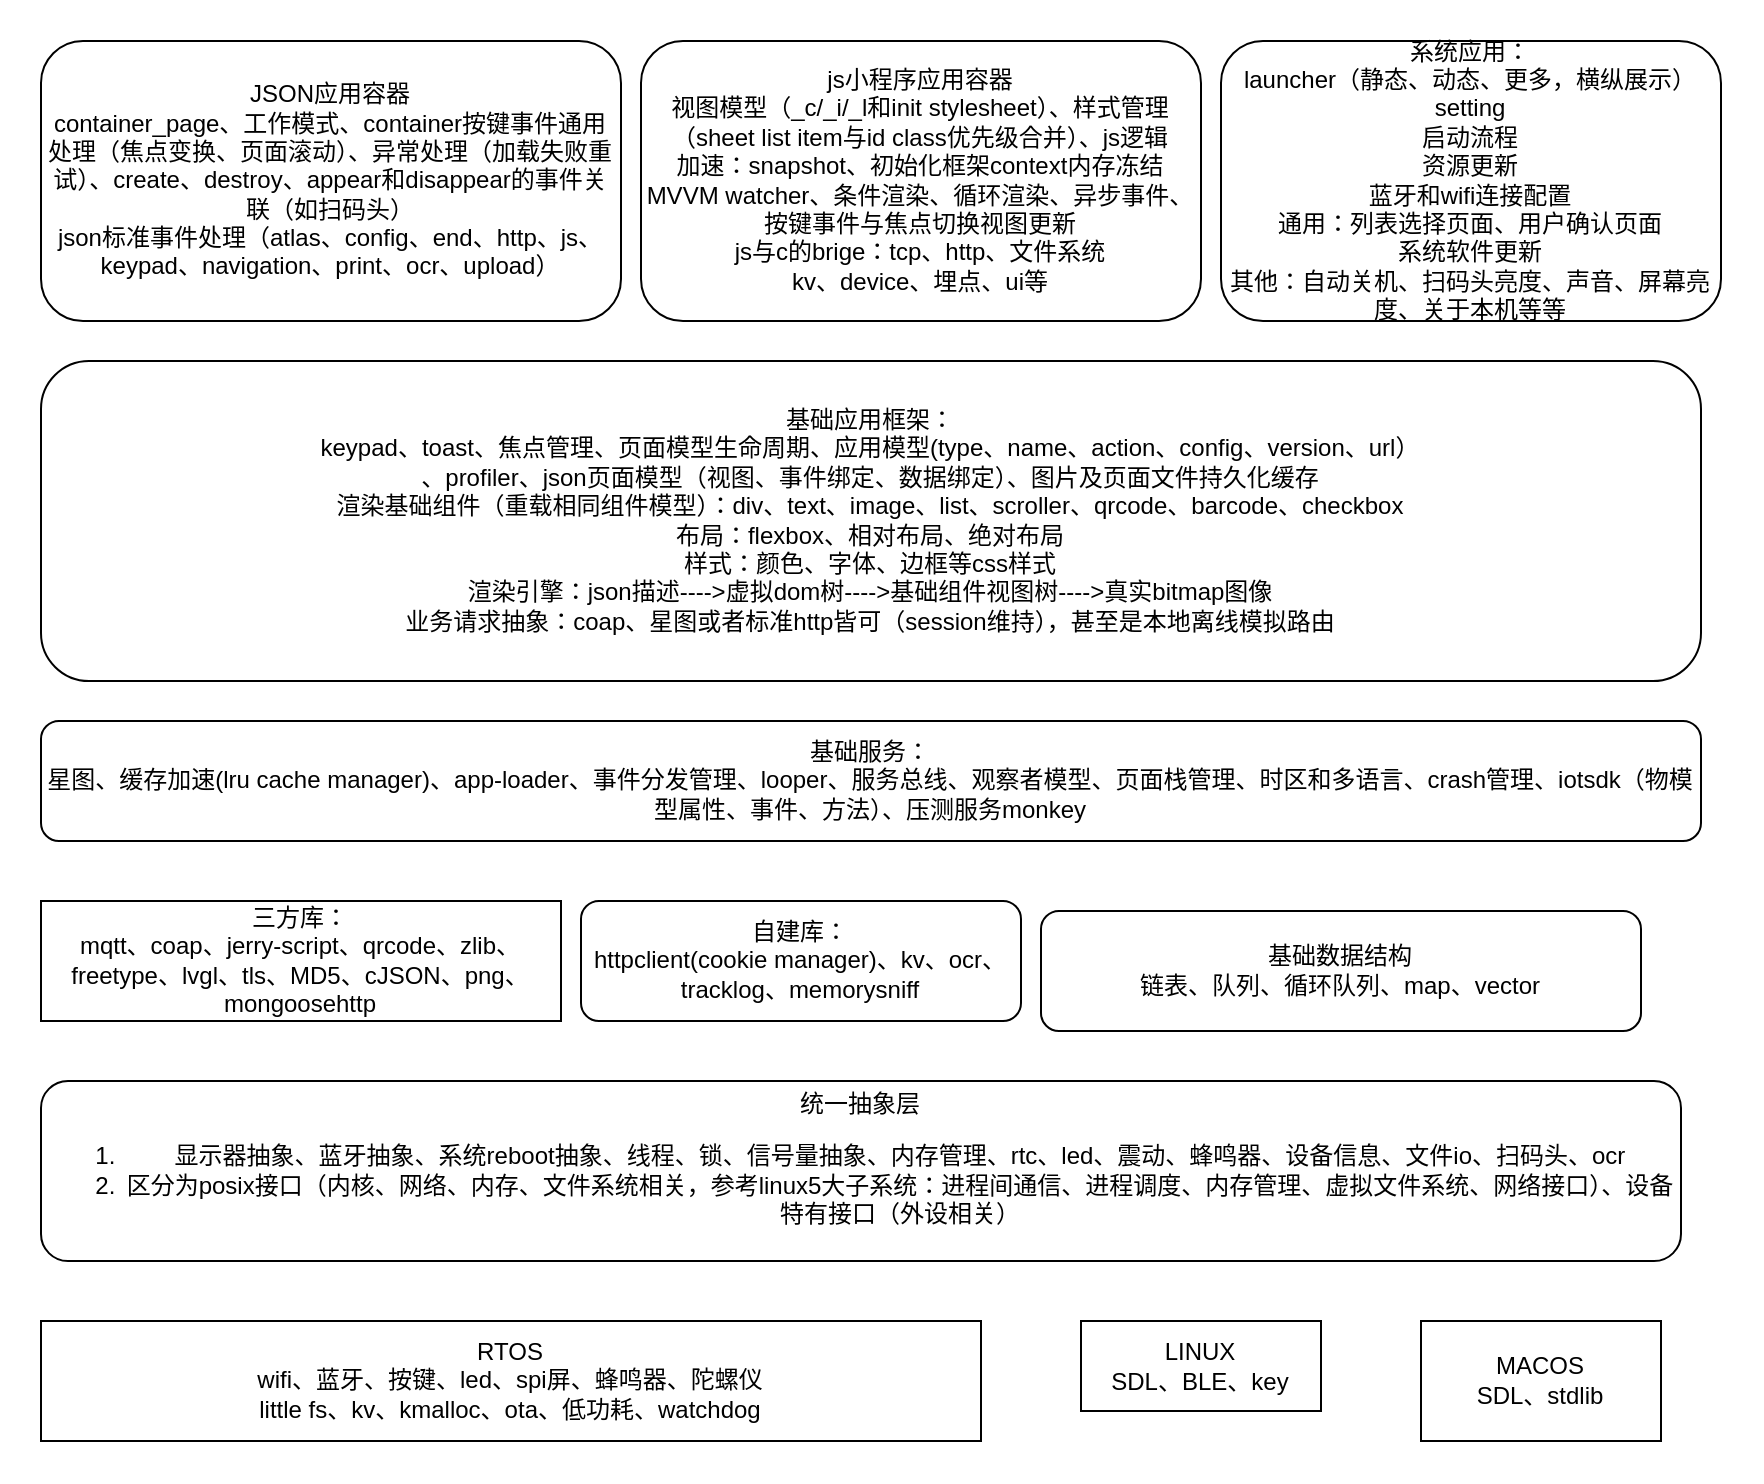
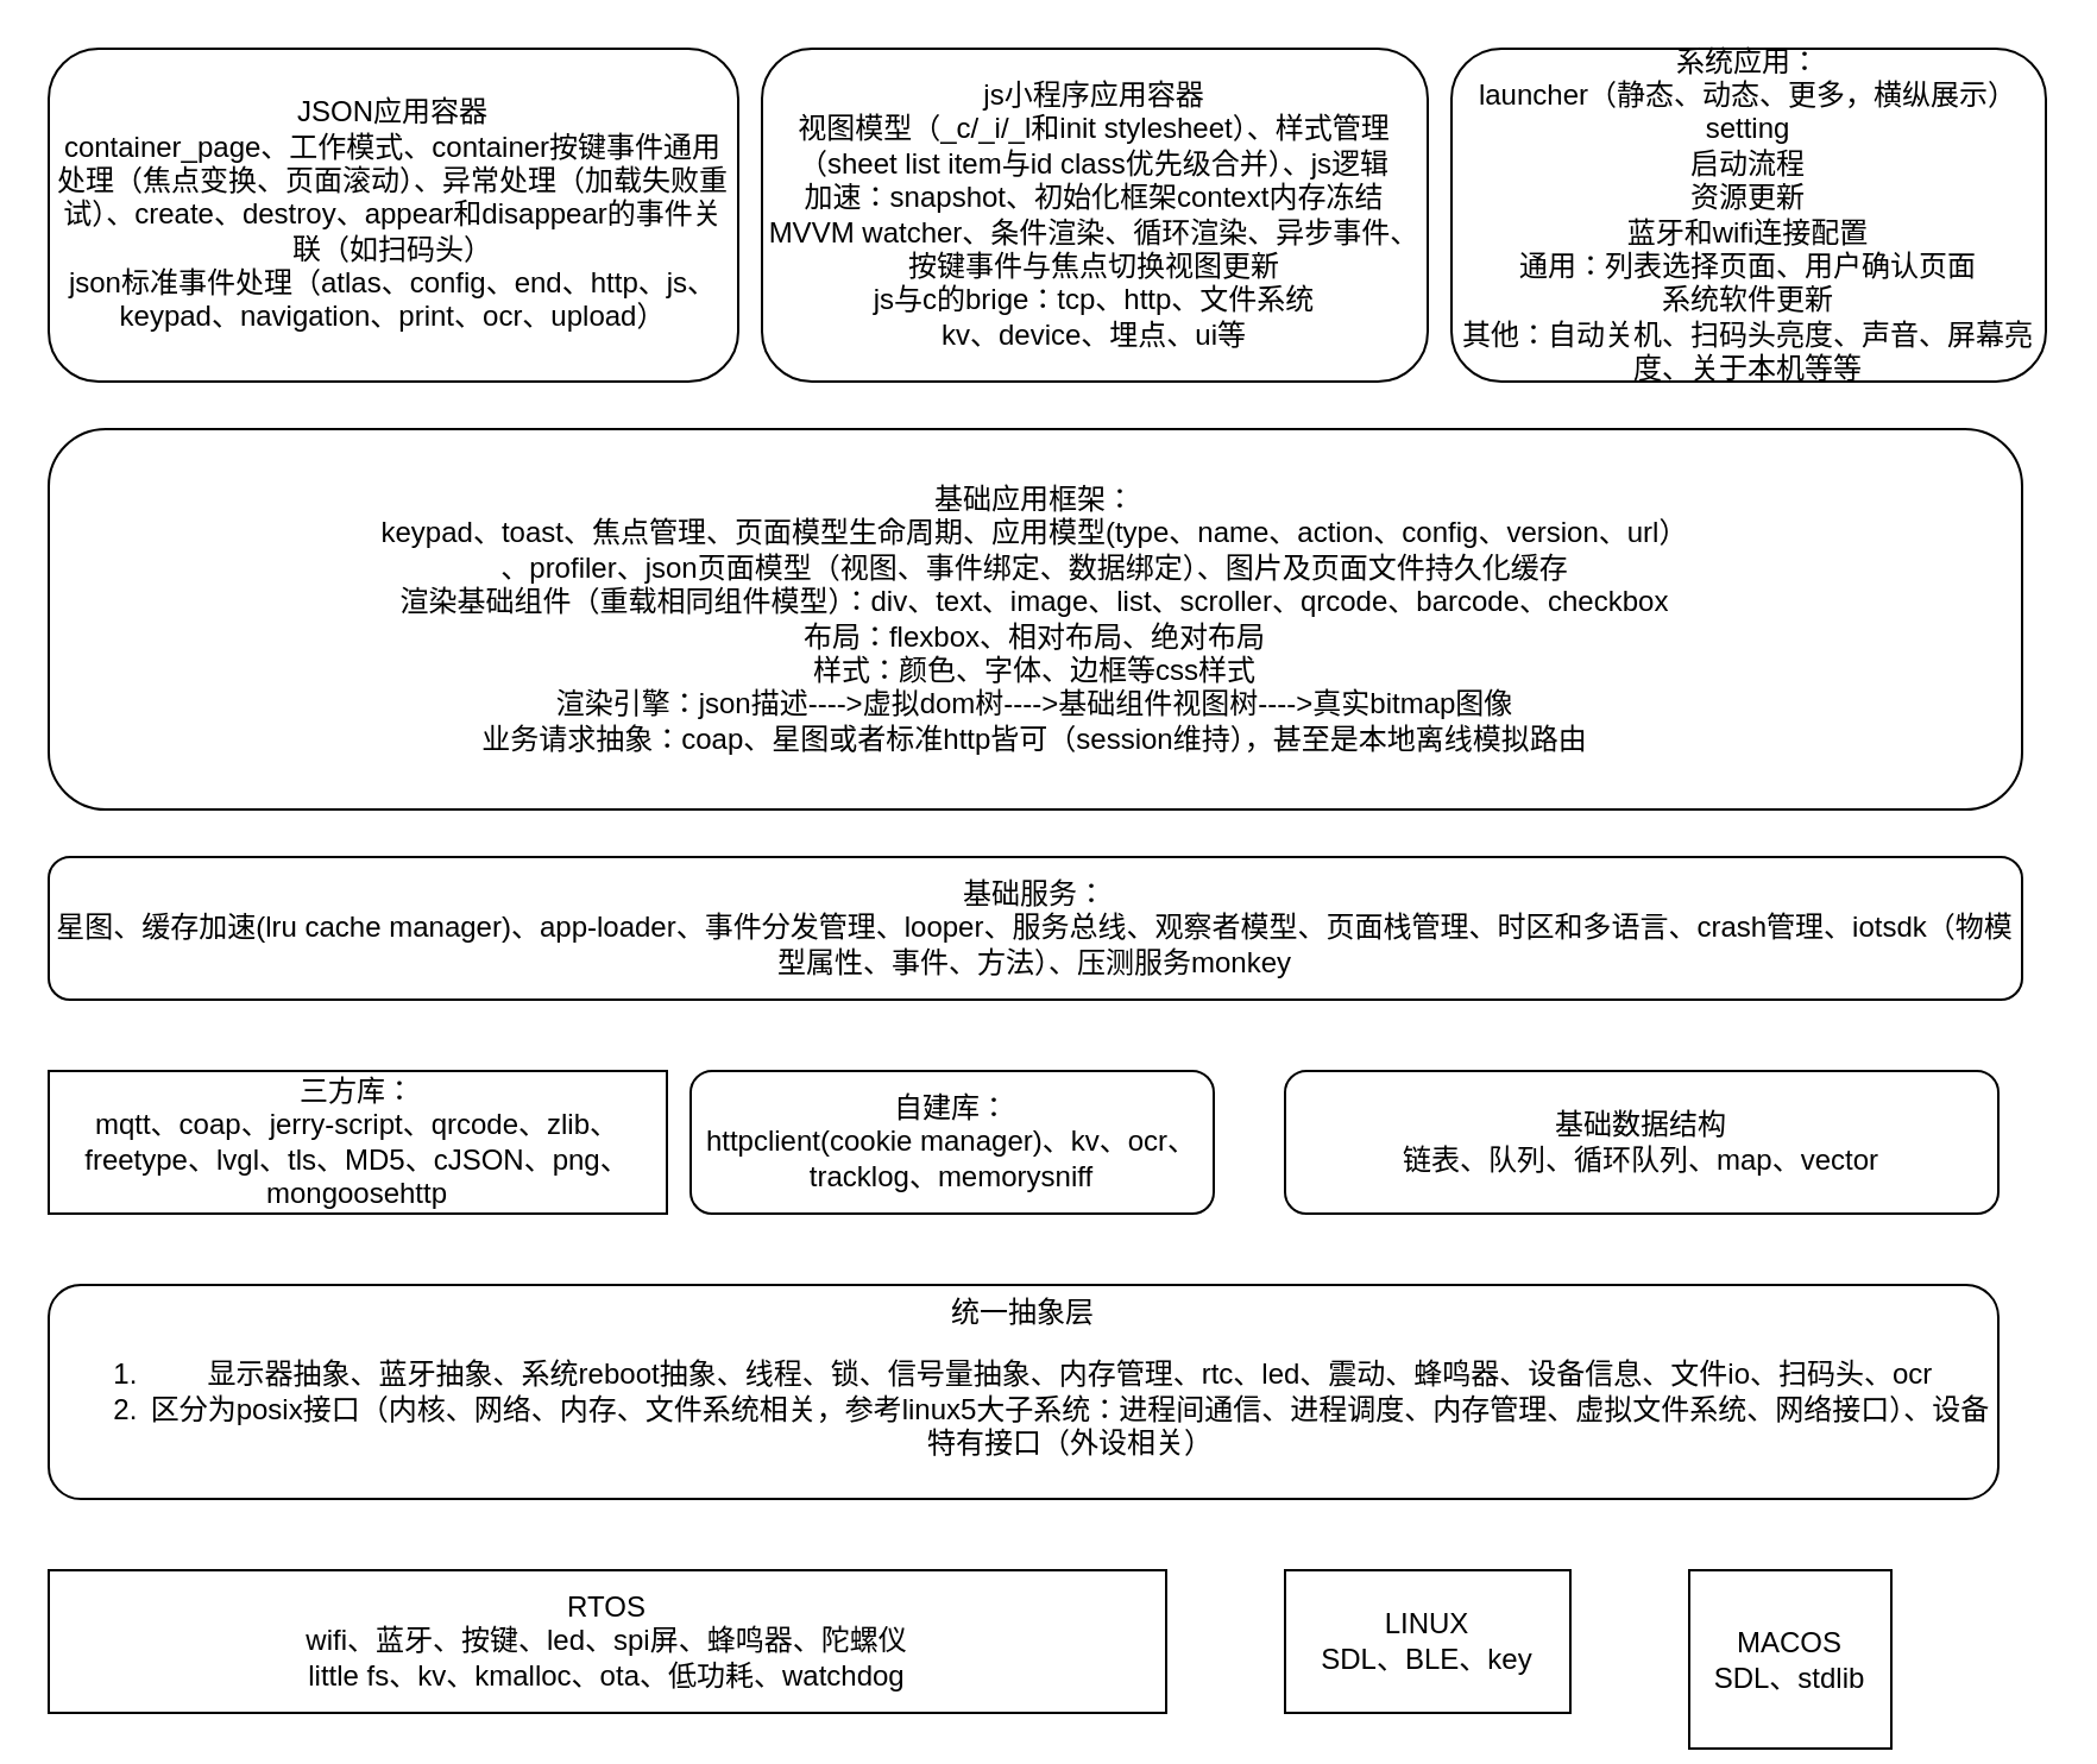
- <mxCell id="9" value="基础数据结构&lt;br&gt;链表、队列、循环队列、map、vector" style="rounded=1;whiteSpace=wrap;html=1;" parent="1" vertex="1"><mxGeometry x="520" y="455" width="300" height="60" as="geometry" /></mxCell>
+ <mxCell id="9" value="基础数据结构&lt;br&gt;链表、队列、循环队列、map、vector" style="rounded=1;whiteSpace=wrap;html=1;" parent="1" vertex="1"><mxGeometry x="540" y="450" width="300" height="60" as="geometry" /></mxCell>
- <mxCell id="4" value="LINUX&lt;br&gt;SDL、BLE、key" style="rounded=0;whiteSpace=wrap;html=1;" parent="1" vertex="1"><mxGeometry x="540" y="660" width="120" height="45" as="geometry" /></mxCell>
+ <mxCell id="4" value="LINUX&lt;br&gt;SDL、BLE、key" style="rounded=0;whiteSpace=wrap;html=1;" parent="1" vertex="1"><mxGeometry x="540" y="660" width="120" height="60" as="geometry" /></mxCell>
- <mxCell id="5" value="MACOS&lt;br&gt;SDL、stdlib" style="rounded=0;whiteSpace=wrap;html=1;" parent="1" vertex="1"><mxGeometry x="710" y="660" width="120" height="60" as="geometry" /></mxCell>
+ <mxCell id="5" value="MACOS&lt;br&gt;SDL、stdlib" style="rounded=0;whiteSpace=wrap;html=1;" parent="1" vertex="1"><mxGeometry x="710" y="660" width="85" height="75" as="geometry" /></mxCell>
